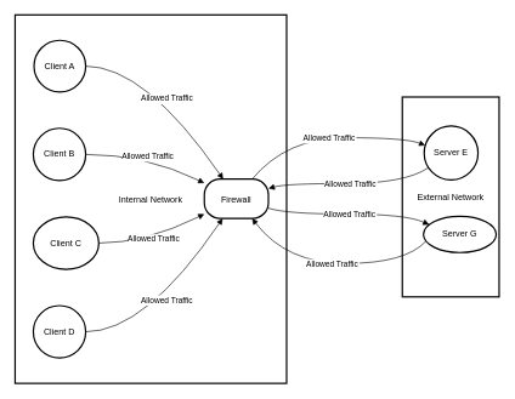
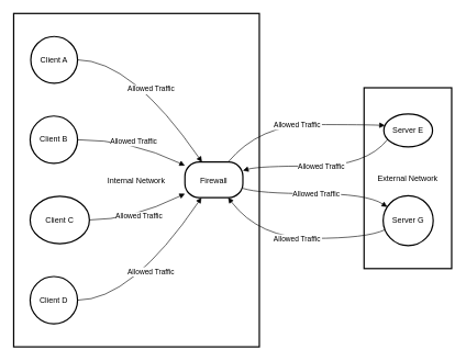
- <mxCell id="9" value="Server E" style="ellipse;aspect=fixed;strokeWidth=2;whiteSpace=wrap;" vertex="1" parent="1"><mxGeometry x="582" y="173" width="74" height="74" as="geometry" /></mxCell>
+ <mxCell id="9" value="Server E" style="ellipse;aspect=fixed;strokeWidth=2;whiteSpace=wrap;" vertex="1" parent="1"><mxGeometry x="582" y="173" width="74" height="50" as="geometry" /></mxCell>
- <mxCell id="10" value="Server G" style="ellipse;aspect=fixed;strokeWidth=2;whiteSpace=wrap;" vertex="1" parent="1"><mxGeometry x="581" y="297" width="100" height="50" as="geometry" /></mxCell>
+ <mxCell id="10" value="Server G" style="ellipse;aspect=fixed;strokeWidth=2;whiteSpace=wrap;" vertex="1" parent="1"><mxGeometry x="581" y="297" width="76" height="76" as="geometry" /></mxCell>
